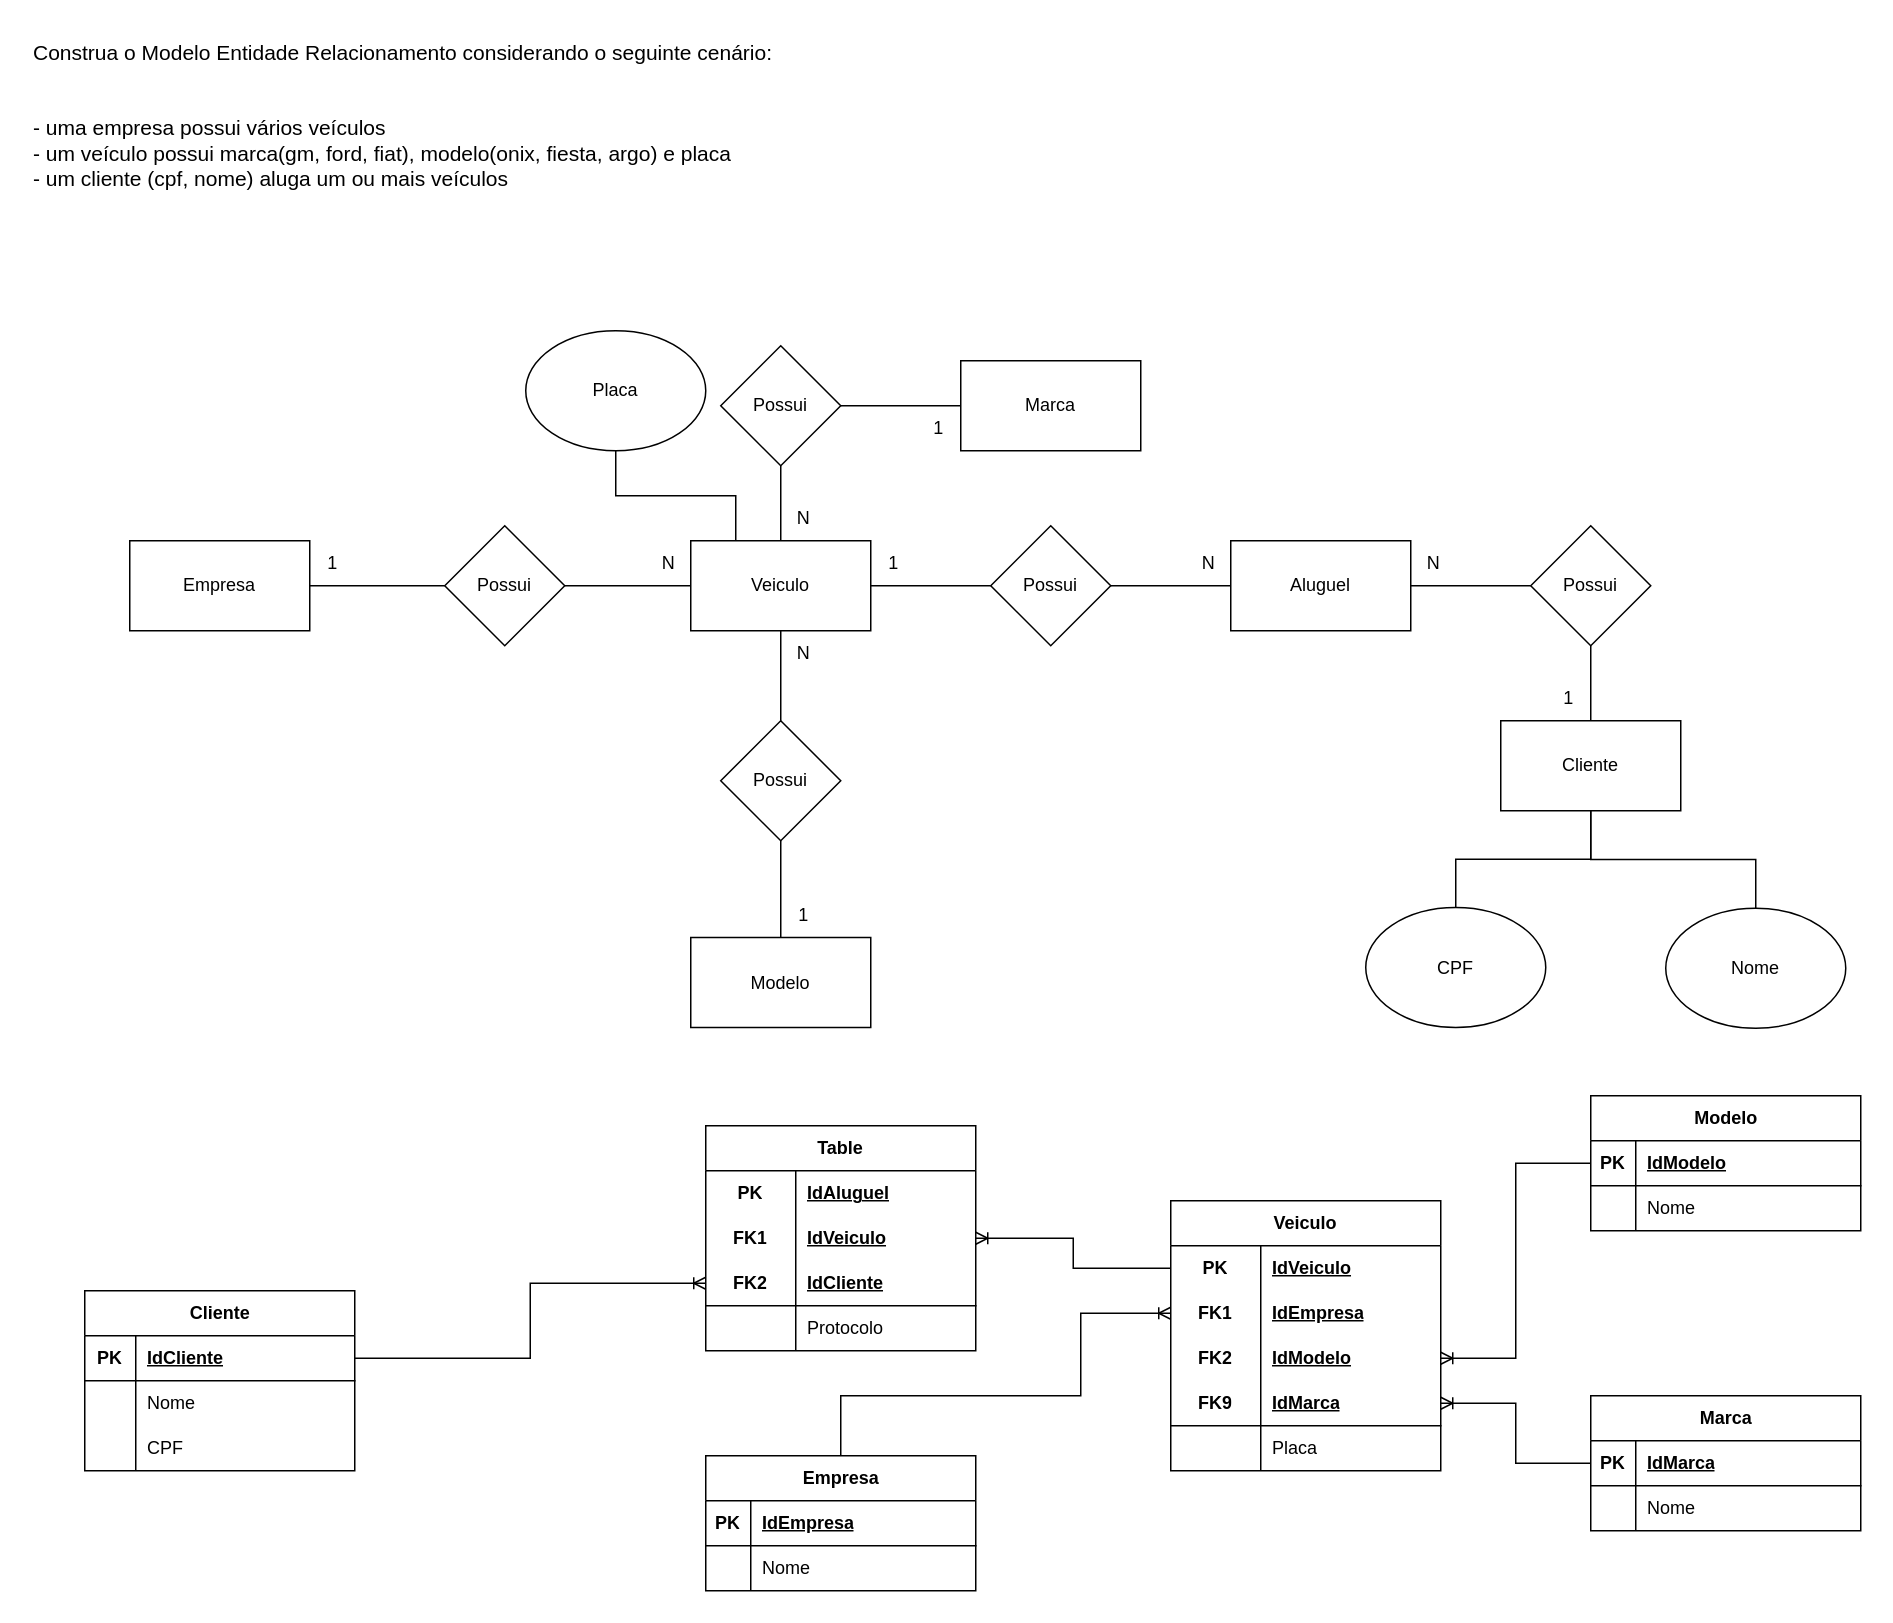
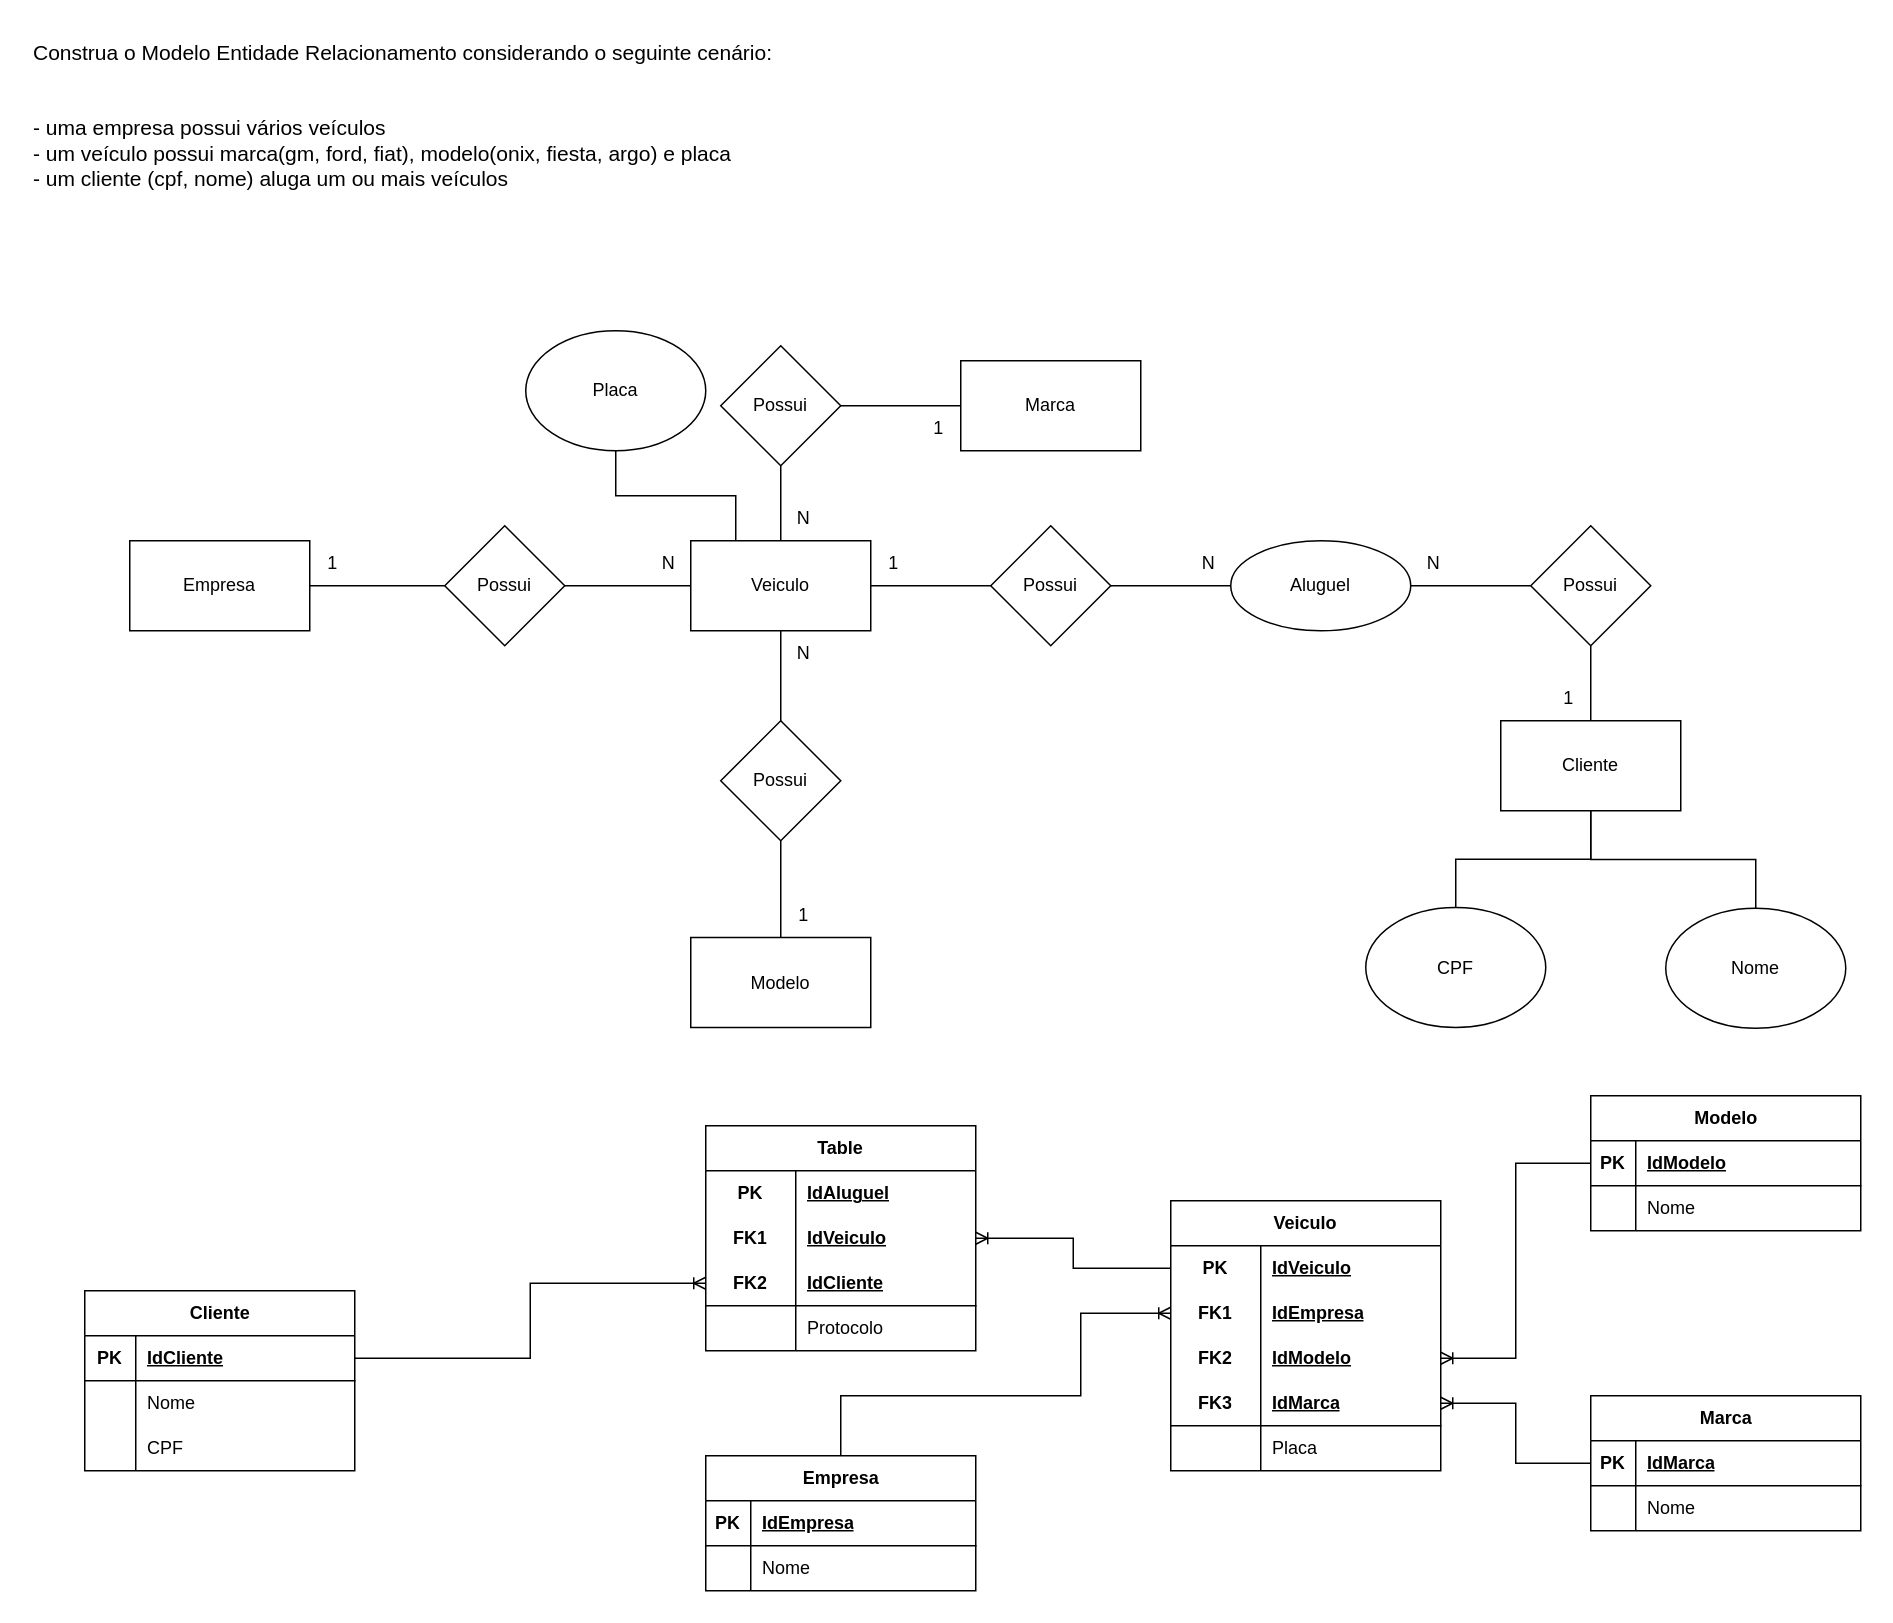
- <mxCell id="4" value="Aluguel" style="rounded=0;whiteSpace=wrap;html=1;" parent="1" vertex="1"><mxGeometry x="820" y="360" width="120" height="60" as="geometry" /></mxCell>
+ <mxCell id="4" value="Aluguel" style="ellipse;whiteSpace=wrap;html=1;" parent="1" vertex="1"><mxGeometry x="820" y="360" width="120" height="60" as="geometry" /></mxCell>
- <mxCell id="83" value="FK9" style="shape=partialRectangle;connectable=0;fillColor=none;top=0;left=0;bottom=0;right=0;fontStyle=1;overflow=hidden;html=1;whiteSpace=wrap;" vertex="1" parent="82"><mxGeometry width="60" height="30" as="geometry"><mxRectangle width="60" height="30" as="alternateBounds" /></mxGeometry></mxCell>
+ <mxCell id="83" value="FK3" style="shape=partialRectangle;connectable=0;fillColor=none;top=0;left=0;bottom=0;right=0;fontStyle=1;overflow=hidden;html=1;whiteSpace=wrap;" vertex="1" parent="82"><mxGeometry width="60" height="30" as="geometry"><mxRectangle width="60" height="30" as="alternateBounds" /></mxGeometry></mxCell>
